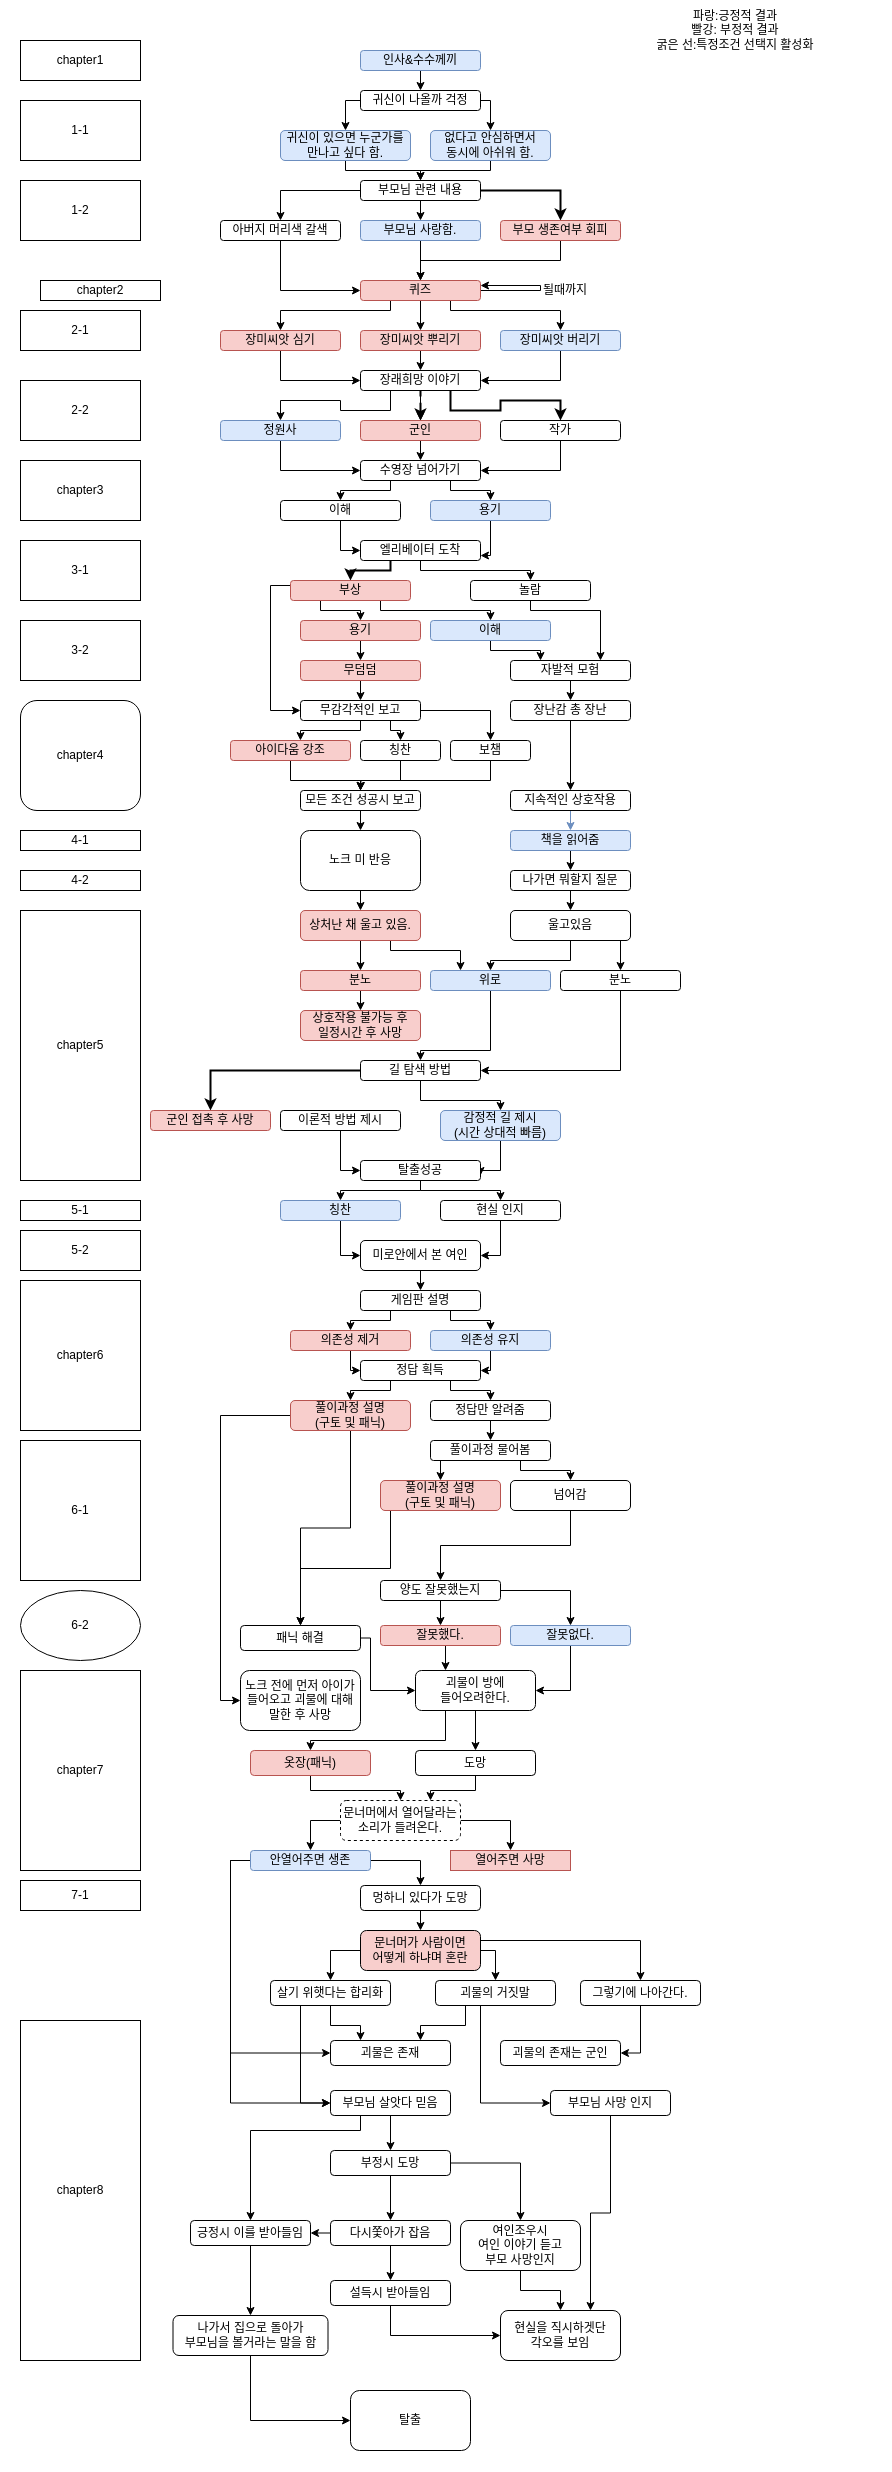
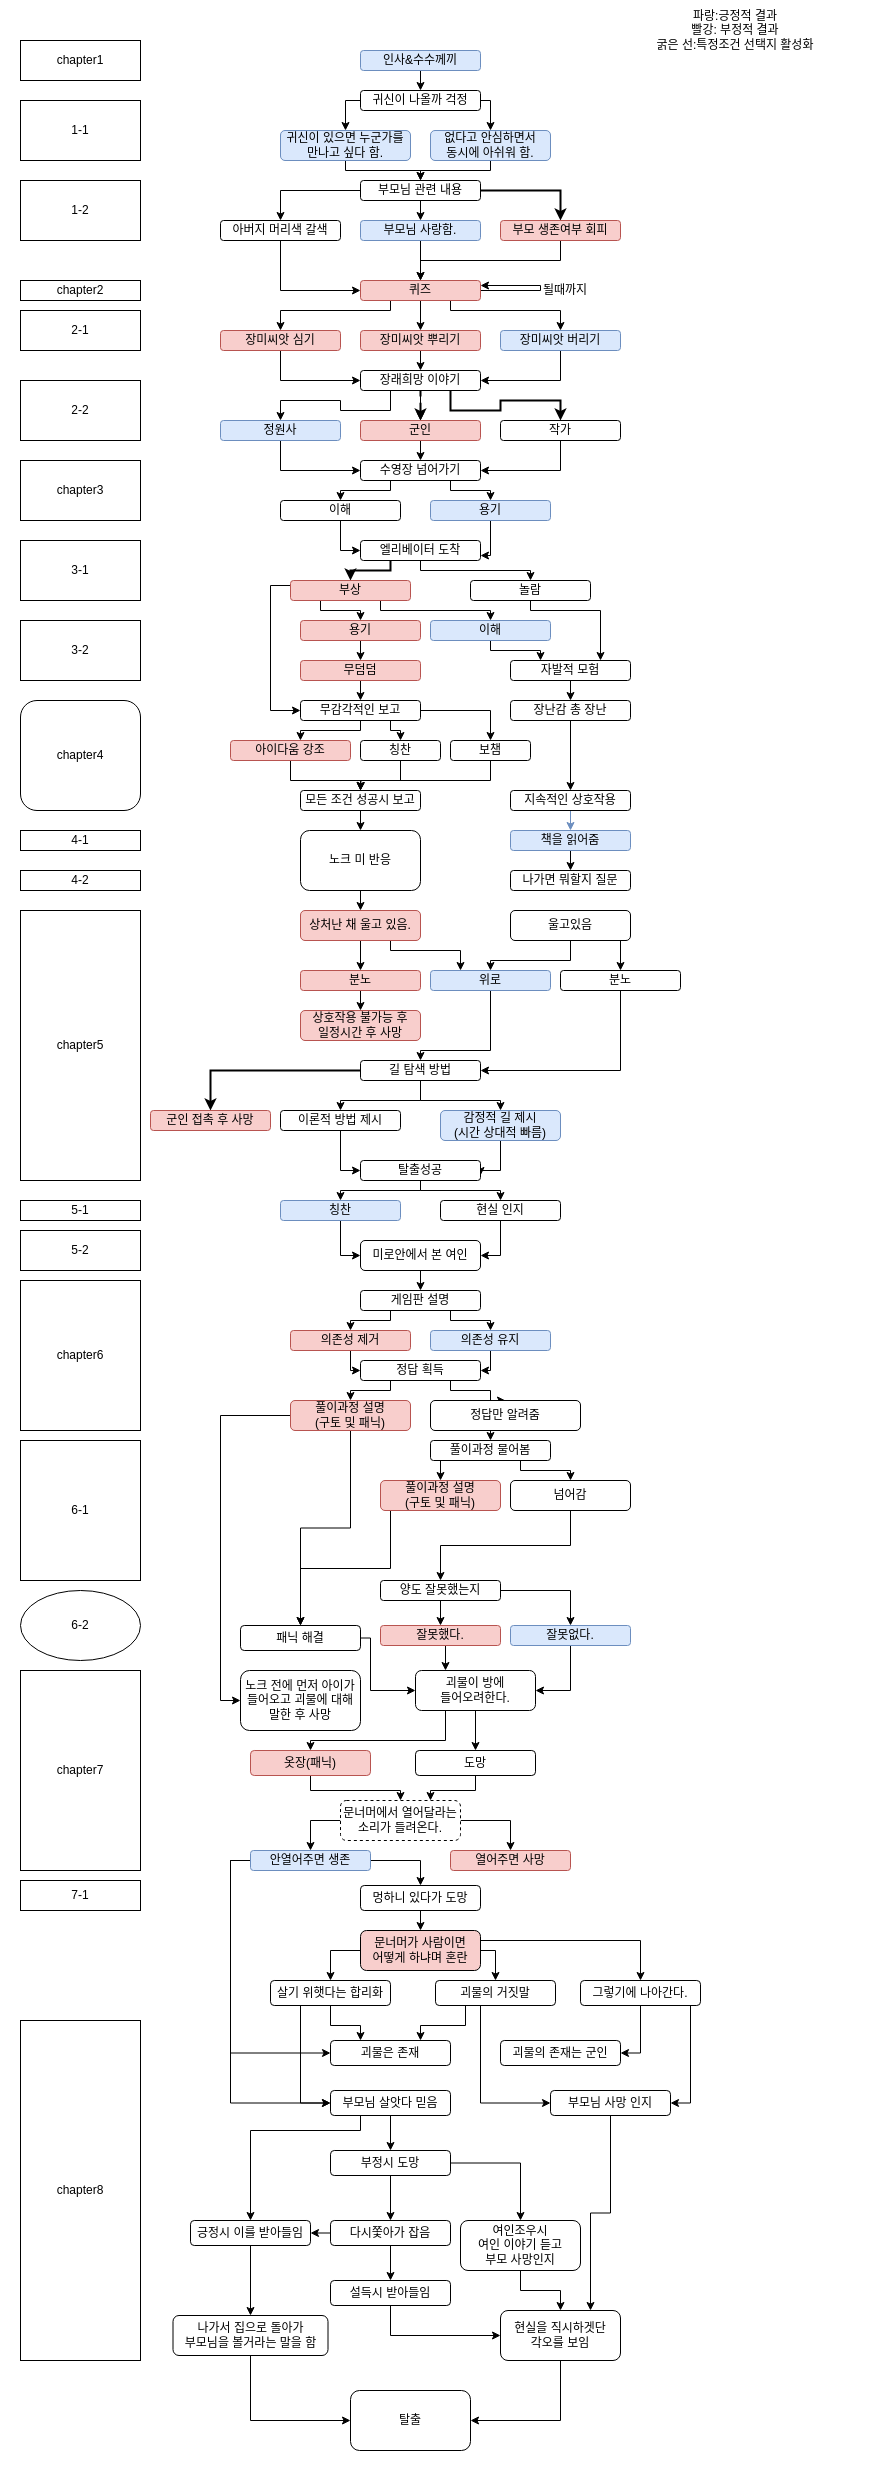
- <mxCell id="122" value="chapter2" style="rounded=0;whiteSpace=wrap;html=1;" parent="1" vertex="1"><mxGeometry x="40" y="280" width="120" height="20" as="geometry" /></mxCell>
+ <mxCell id="122" value="chapter2" style="rounded=0;whiteSpace=wrap;html=1;" parent="1" vertex="1"><mxGeometry x="20" y="280" width="120" height="20" as="geometry" /></mxCell>
- <mxCell id="97" style="edgeStyle=orthogonalEdgeStyle;rounded=0;orthogonalLoop=1;jettySize=auto;html=1;exitX=0.5;exitY=1;exitDx=0;exitDy=0;entryX=0.5;entryY=0;entryDx=0;entryDy=0;strokeWidth=1;" parent="1" source="98" target="105" edge="1"><mxGeometry relative="1" as="geometry" /></mxCell>
+ <mxCell id="117" style="edgeStyle=orthogonalEdgeStyle;rounded=0;orthogonalLoop=1;jettySize=auto;html=1;exitX=0.5;exitY=1;exitDx=0;exitDy=0;entryX=0.5;entryY=0;entryDx=0;entryDy=0;strokeWidth=1;" parent="1" source="120" target="114" edge="1"><mxGeometry relative="1" as="geometry" /></mxCell>
- <mxCell id="150" value="정답만 알려줌" style="rounded=1;whiteSpace=wrap;html=1;" parent="1" vertex="1"><mxGeometry x="430" y="1400" width="120" height="20" as="geometry" /></mxCell>
+ <mxCell id="150" value="정답만 알려줌" style="rounded=1;whiteSpace=wrap;html=1;" parent="1" vertex="1"><mxGeometry x="430" y="1400" width="150" height="30" as="geometry" /></mxCell>
- <mxCell id="210" value="열어주면 사망" style="whiteSpace=wrap;html=1;fillColor=#f8cecc;strokeColor=#b85450;rounded=0;" parent="1" vertex="1"><mxGeometry x="450" y="1850" width="120" height="20" as="geometry" /></mxCell>
+ <mxCell id="210" value="열어주면 사망" style="rounded=1;whiteSpace=wrap;html=1;fillColor=#f8cecc;strokeColor=#b85450;" parent="1" vertex="1"><mxGeometry x="450" y="1850" width="120" height="20" as="geometry" /></mxCell>
+ <mxCell id="194" style="edgeStyle=orthogonalEdgeStyle;rounded=0;orthogonalLoop=1;jettySize=auto;html=1;exitX=0.75;exitY=1;exitDx=0;exitDy=0;entryX=1;entryY=0.5;entryDx=0;entryDy=0;" parent="1" source="195" target="205" edge="1"><mxGeometry relative="1" as="geometry"><Array as="points"><mxPoint x="690" y="2005" /><mxPoint x="690" y="2102" /></Array></mxGeometry></mxCell>
+ <mxCell id="225" style="edgeStyle=orthogonalEdgeStyle;rounded=0;orthogonalLoop=1;jettySize=auto;html=1;exitX=0.5;exitY=1;exitDx=0;exitDy=0;entryX=1;entryY=0.5;entryDx=0;entryDy=0;" parent="1" source="226" target="227" edge="1"><mxGeometry relative="1" as="geometry" /></mxCell>
